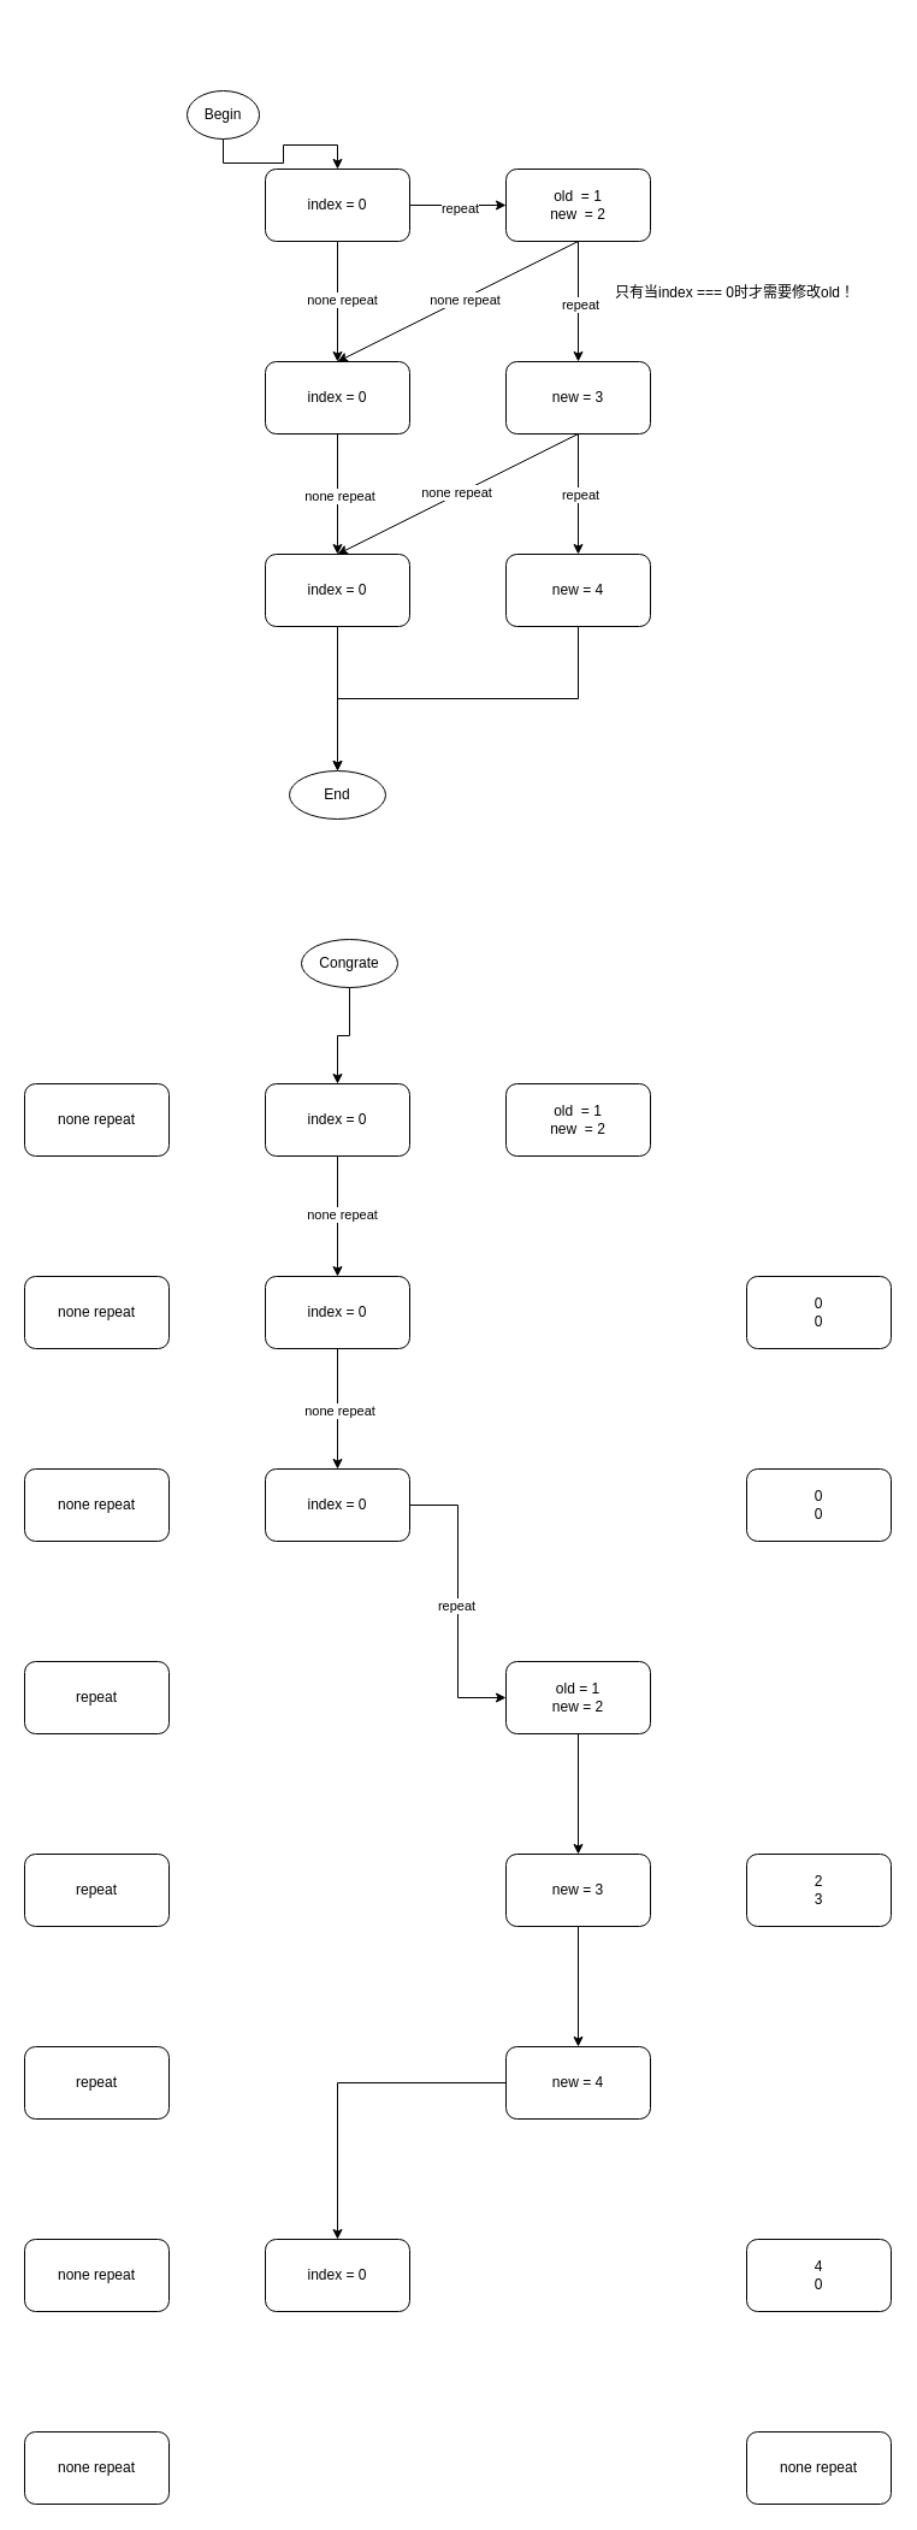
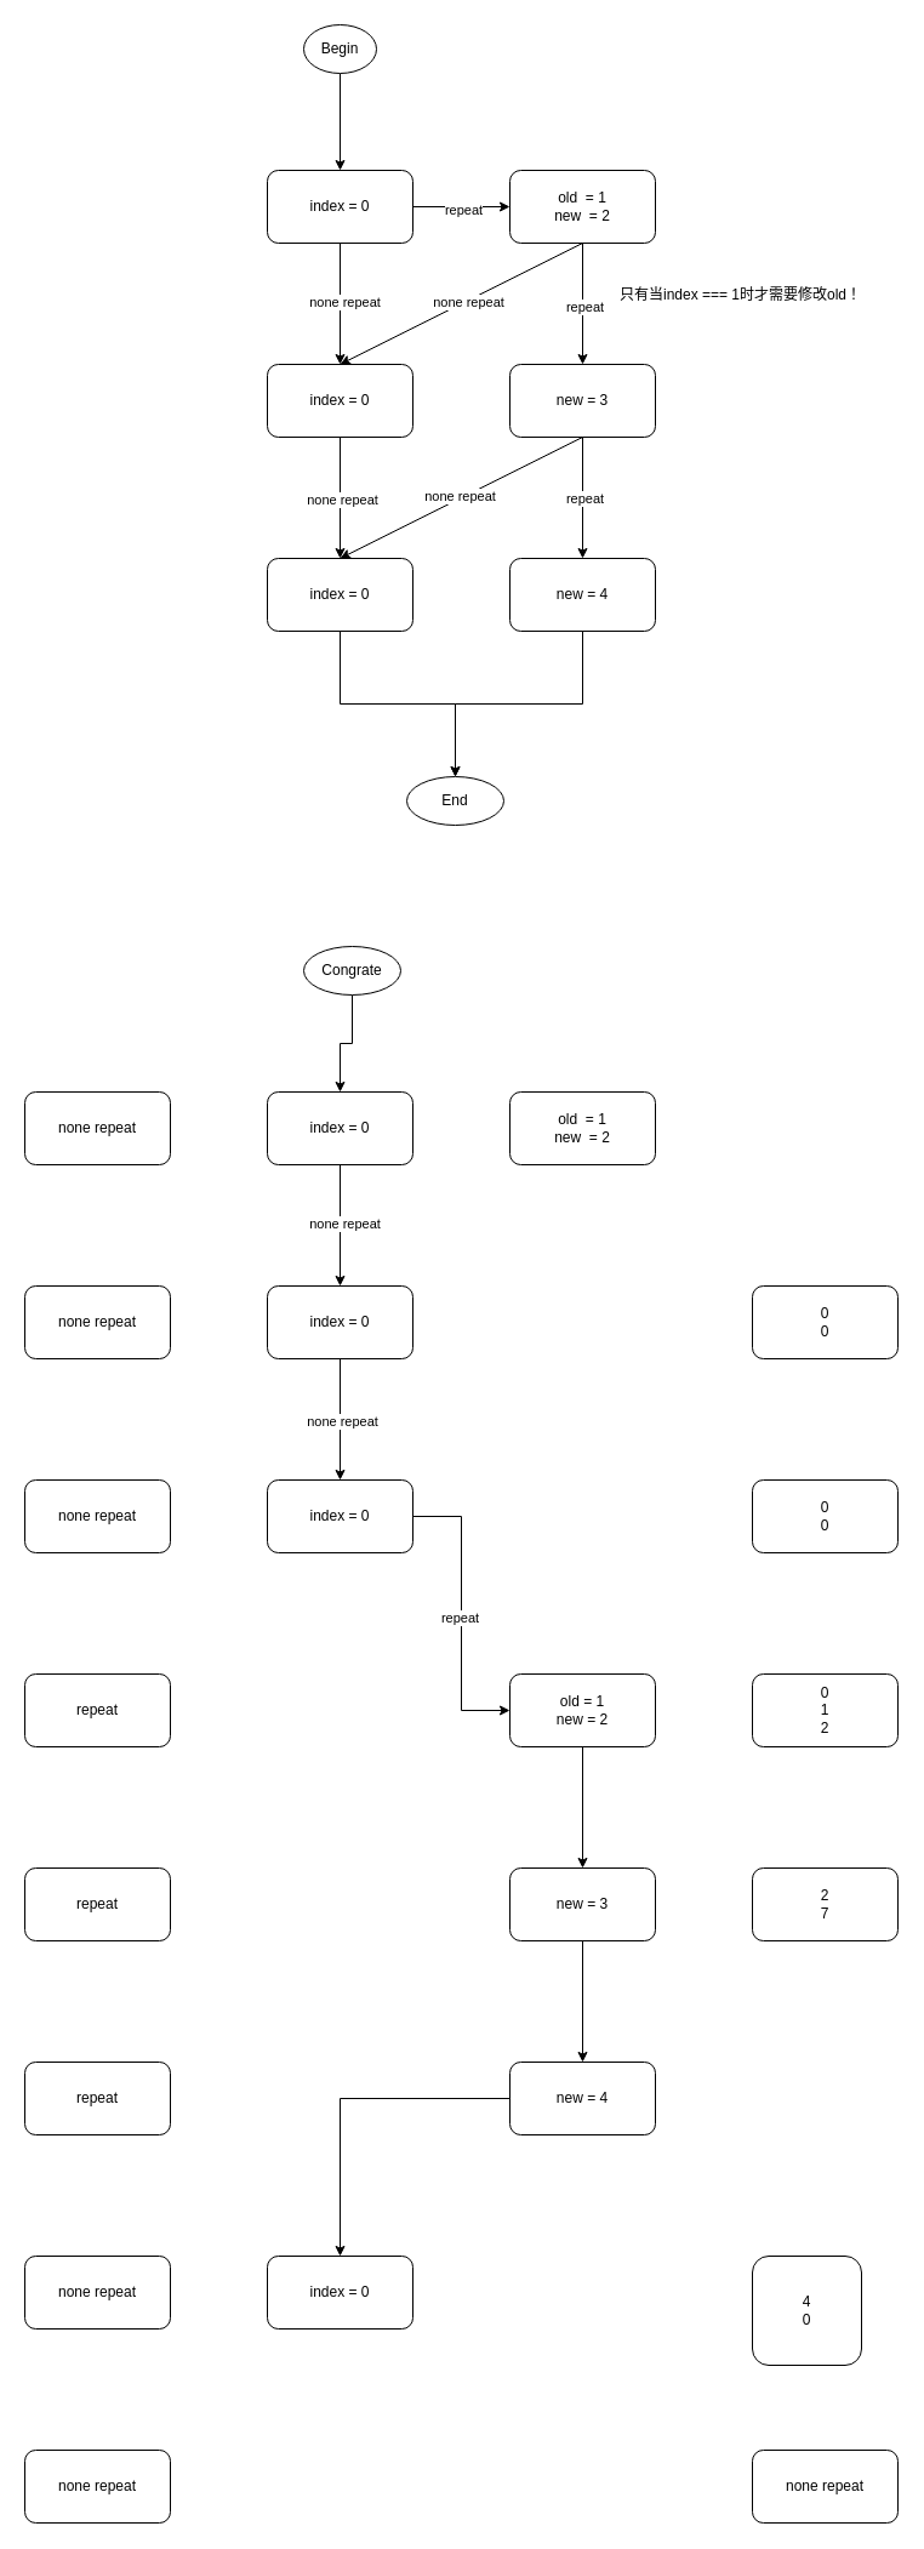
- <mxCell id="3" value="B&lt;span style=&quot;background-color: initial;&quot;&gt;egin&lt;/span&gt;" style="ellipse;whiteSpace=wrap;html=1;" parent="1" vertex="1"><mxGeometry x="155" y="75" width="60" height="40" as="geometry" /></mxCell>
+ <mxCell id="3" value="B&lt;span style=&quot;background-color: initial;&quot;&gt;egin&lt;/span&gt;" style="ellipse;whiteSpace=wrap;html=1;" parent="1" vertex="1"><mxGeometry x="250" width="60" height="40" as="geometry" y="20" /></mxCell>
- <mxCell id="26" value="只有当index === 0时才需要修改old！" style="text;html=1;align=center;verticalAlign=middle;resizable=0;points=[];autosize=1;strokeColor=none;fillColor=none;" parent="1" vertex="1"><mxGeometry x="500" y="228" width="220" height="30" as="geometry" /></mxCell>
+ <mxCell id="26" value="只有当index === 1时才需要修改old！" style="text;html=1;align=center;verticalAlign=middle;resizable=0;points=[];autosize=1;strokeColor=none;fillColor=none;" parent="1" vertex="1"><mxGeometry x="500" y="228" width="220" height="30" as="geometry" /></mxCell>
- <mxCell id="27" value="End" style="ellipse;whiteSpace=wrap;html=1;" parent="1" vertex="1"><mxGeometry x="240" y="640" width="80" height="40" as="geometry" /></mxCell>
+ <mxCell id="27" value="End" style="ellipse;whiteSpace=wrap;html=1;" parent="1" vertex="1"><mxGeometry x="335" y="640" width="80" height="40" as="geometry" /></mxCell>
+ <mxCell id="52" value="0&lt;div&gt;1&lt;/div&gt;&lt;div&gt;2&lt;/div&gt;" style="rounded=1;whiteSpace=wrap;html=1;" vertex="1" parent="1"><mxGeometry x="620" y="1380" width="120" height="60" as="geometry" /></mxCell>
- <mxCell id="53" value="&lt;div&gt;2&lt;/div&gt;3" style="rounded=1;whiteSpace=wrap;html=1;" vertex="1" parent="1"><mxGeometry x="620" y="1540" width="120" height="60" as="geometry" /></mxCell>
+ <mxCell id="53" value="&lt;div&gt;2&lt;/div&gt;7" style="rounded=1;whiteSpace=wrap;html=1;" vertex="1" parent="1"><mxGeometry x="620" y="1540" width="120" height="60" as="geometry" /></mxCell>
- <mxCell id="54" value="4&lt;div&gt;0&lt;/div&gt;" style="rounded=1;whiteSpace=wrap;html=1;" vertex="1" parent="1"><mxGeometry x="620" y="1860" width="120" height="60" as="geometry" /></mxCell>
+ <mxCell id="54" value="4&lt;div&gt;0&lt;/div&gt;" style="rounded=1;whiteSpace=wrap;html=1;" vertex="1" parent="1"><mxGeometry x="620" y="1860" width="90" height="90" as="geometry" /></mxCell>
